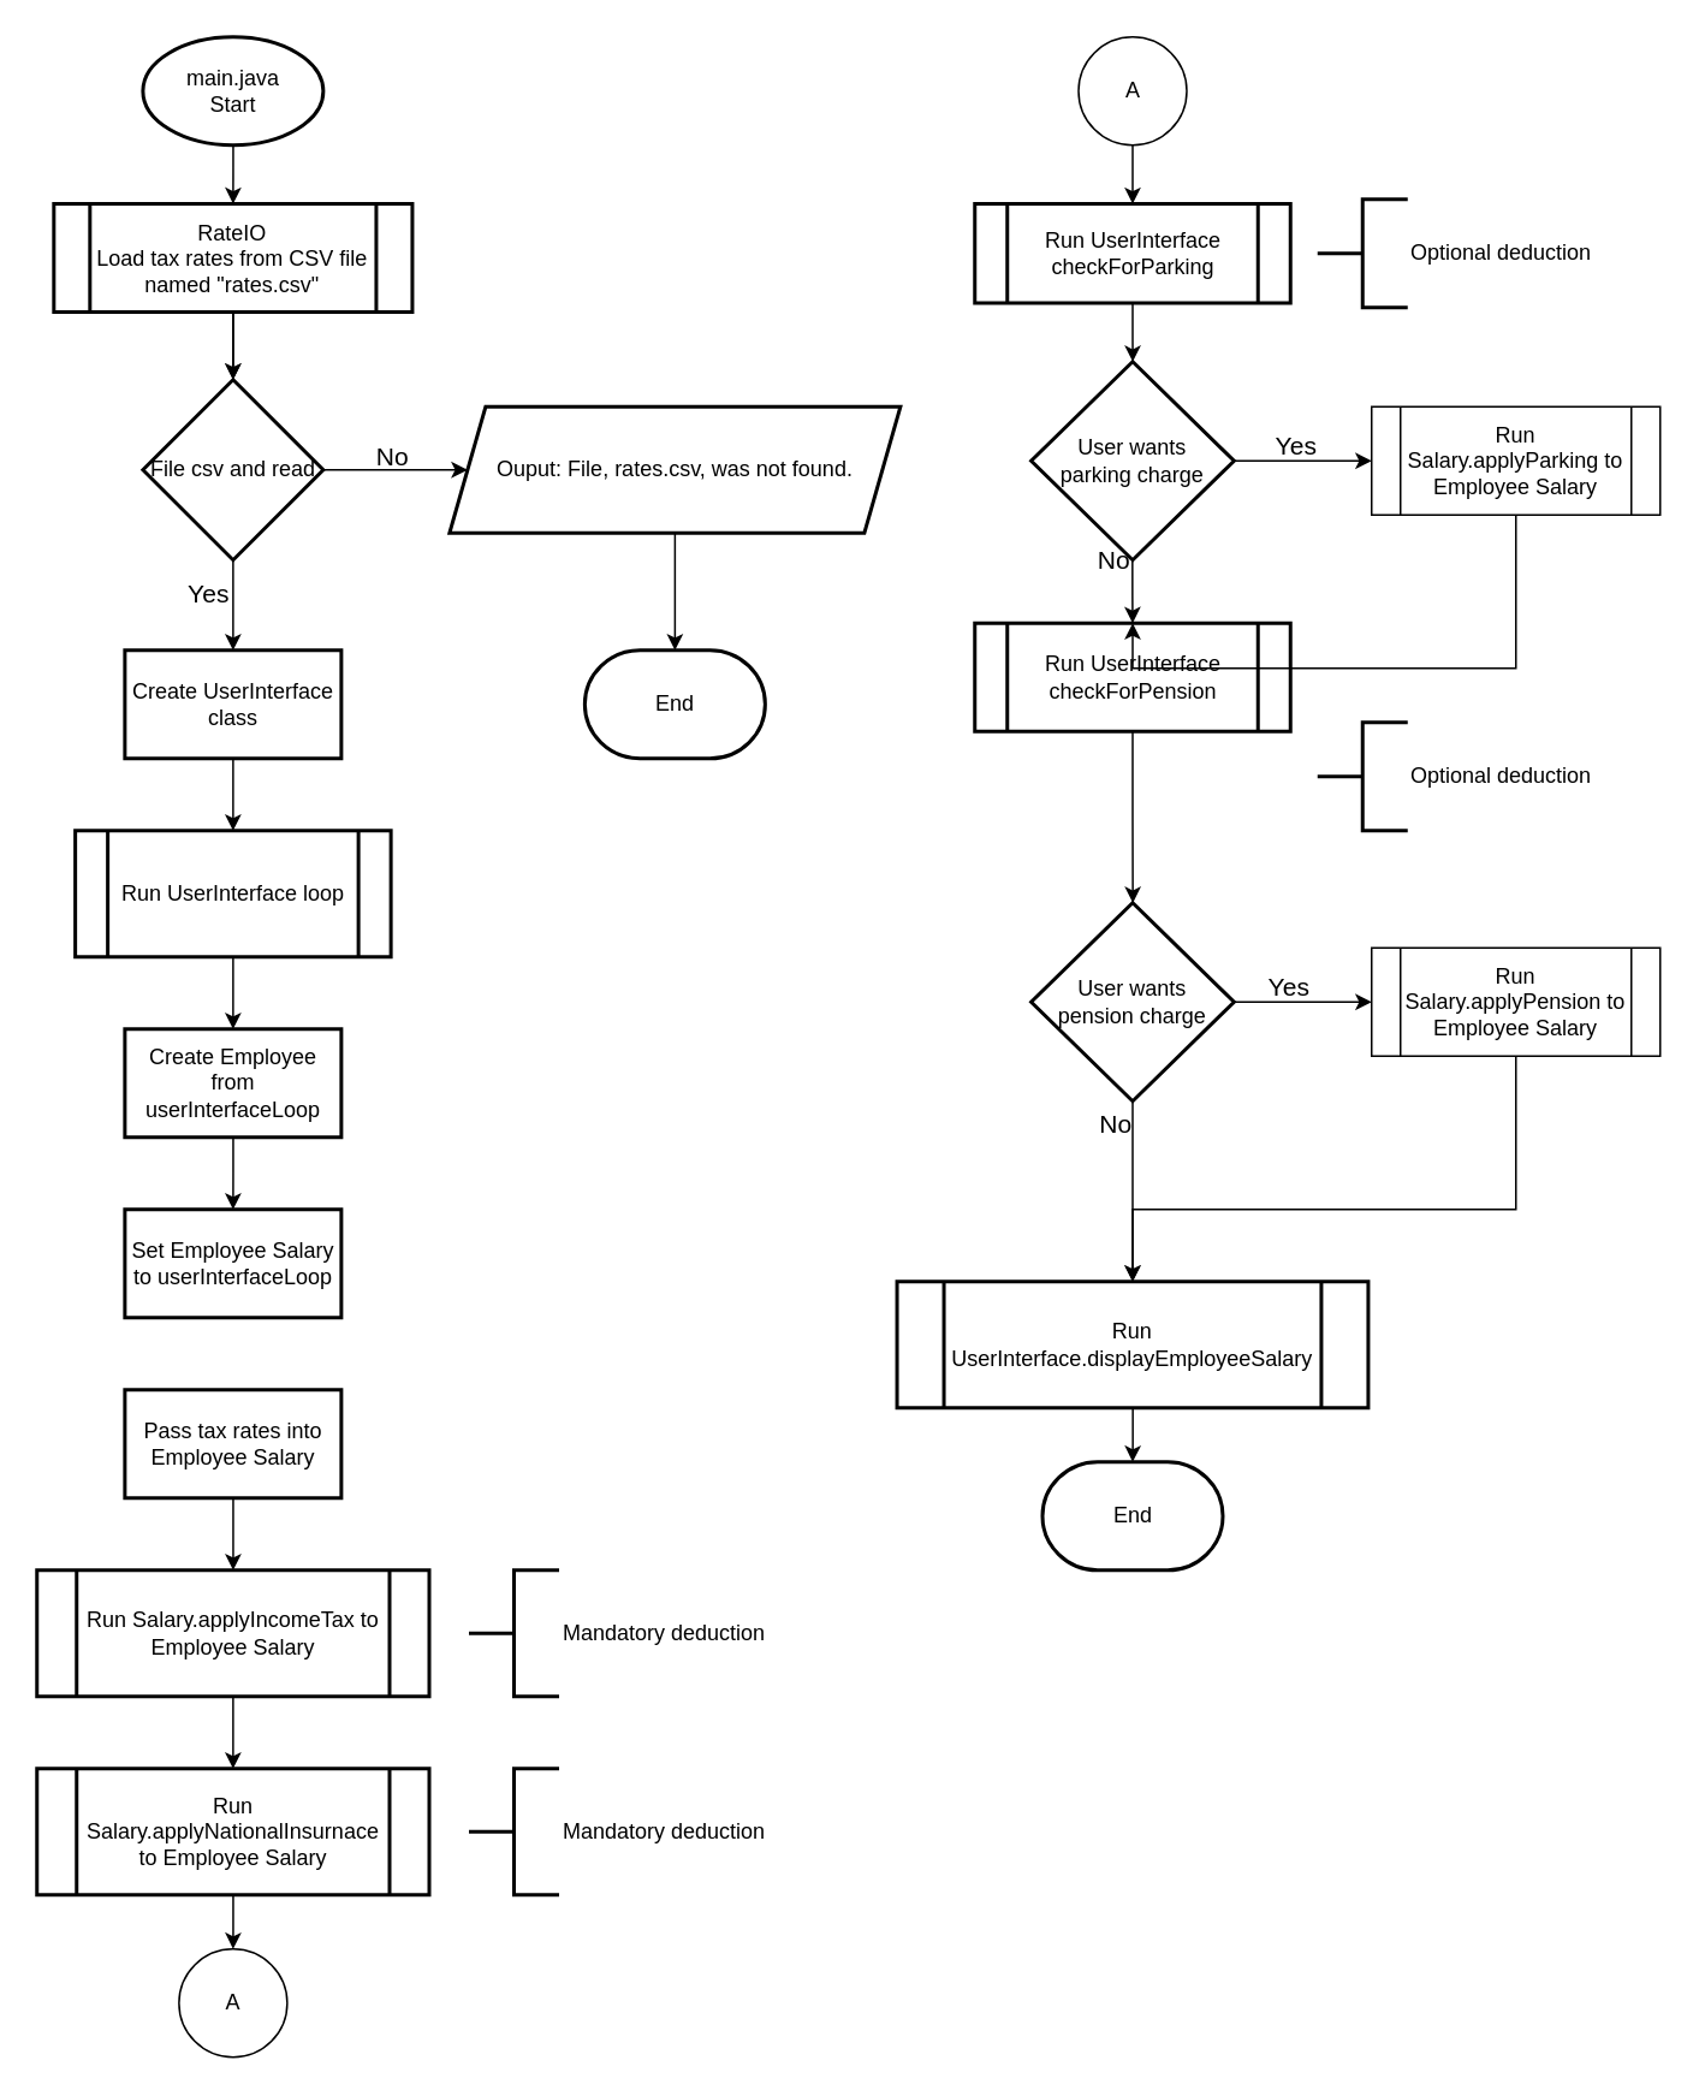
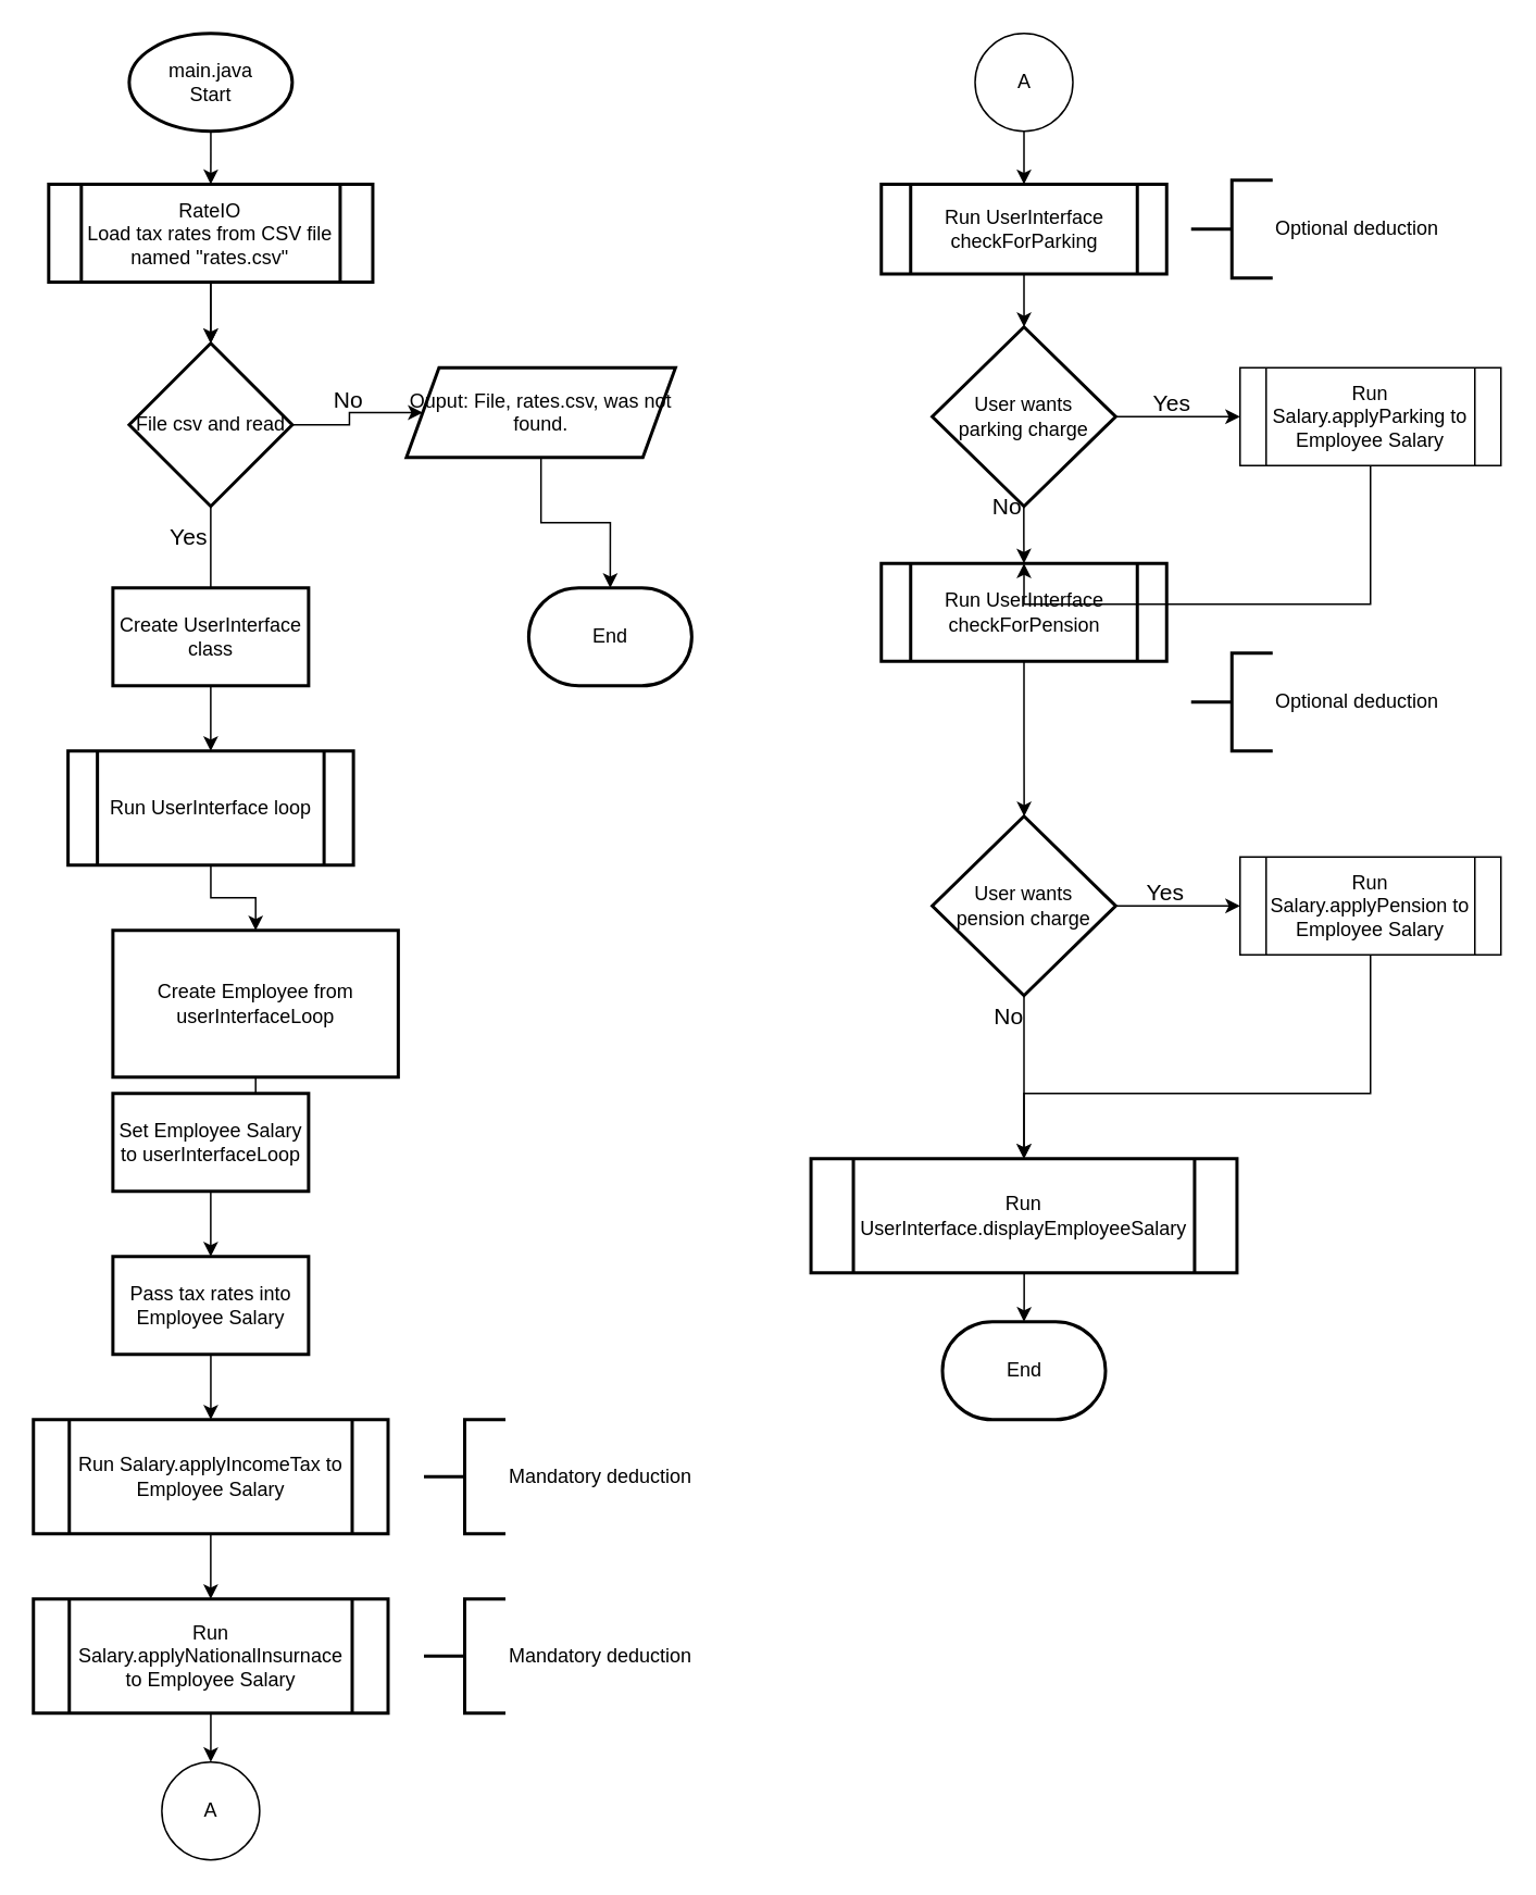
- <mxCell id="10" value="&lt;div style=&quot;line-height: 110%;&quot; align=&quot;center&quot;&gt;Ouput: File, rates.csv, was not found.&lt;/div&gt;" style="shape=parallelogram;perimeter=parallelogramPerimeter;whiteSpace=wrap;html=1;fixedSize=1;strokeWidth=2;align=center;" parent="1" vertex="1"><mxGeometry x="248.75" y="225" width="250" height="70" as="geometry" /></mxCell>
+ <mxCell id="10" value="&lt;div style=&quot;line-height: 110%;&quot; align=&quot;center&quot;&gt;Ouput: File, rates.csv, was not found.&lt;/div&gt;" style="shape=parallelogram;perimeter=parallelogramPerimeter;whiteSpace=wrap;html=1;fixedSize=1;strokeWidth=2;align=center;" parent="1" vertex="1"><mxGeometry x="248.75" y="225" width="165" height="55" as="geometry" /></mxCell>
- <mxCell id="6" value="" style="edgeStyle=orthogonalEdgeStyle;rounded=0;orthogonalLoop=1;jettySize=auto;html=1;" parent="1" source="8" target="13" edge="1"><mxGeometry relative="1" as="geometry" /></mxCell>
+ <mxCell id="6" value="" style="edgeStyle=orthogonalEdgeStyle;rounded=0;orthogonalLoop=1;jettySize=auto;html=1;endArrow=none;" parent="1" source="8" target="13" edge="1"><mxGeometry relative="1" as="geometry" /></mxCell>
- <mxCell id="17" value="Create Employee from userInterfaceLoop" style="whiteSpace=wrap;html=1;strokeWidth=2;" parent="1" vertex="1"><mxGeometry x="68.75" y="570" width="120" height="60" as="geometry" /></mxCell>
+ <mxCell id="17" value="Create Employee from userInterfaceLoop" style="whiteSpace=wrap;html=1;strokeWidth=2;" parent="1" vertex="1"><mxGeometry x="68.75" y="570" width="175" height="90" as="geometry" /></mxCell>
+ <mxCell id="18" value="" style="edgeStyle=orthogonalEdgeStyle;rounded=0;orthogonalLoop=1;jettySize=auto;html=1;" parent="1" source="19" target="41" edge="1"><mxGeometry relative="1" as="geometry" /></mxCell>
